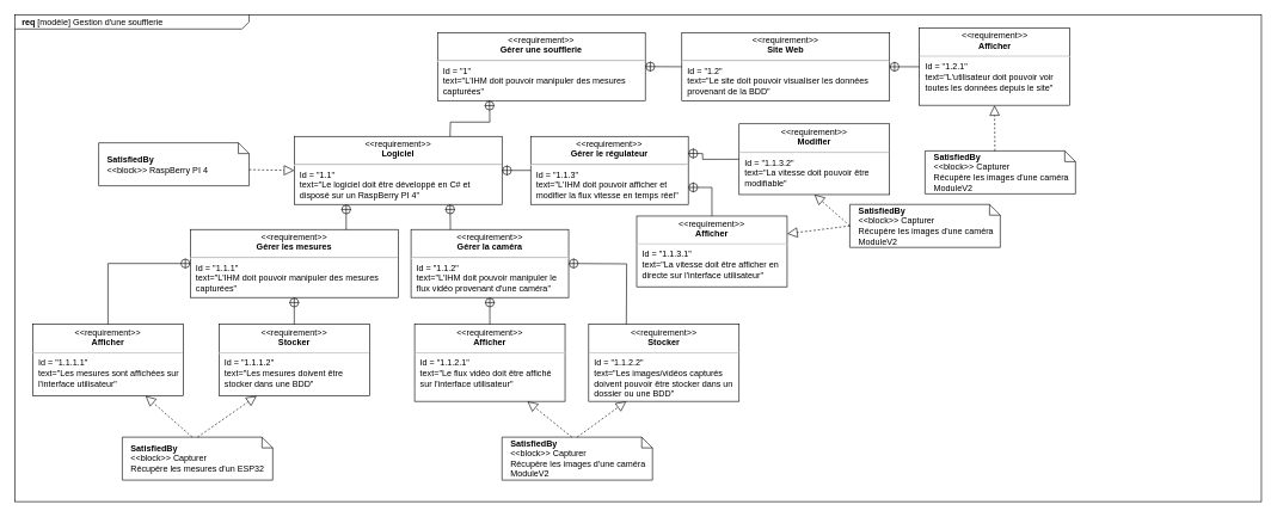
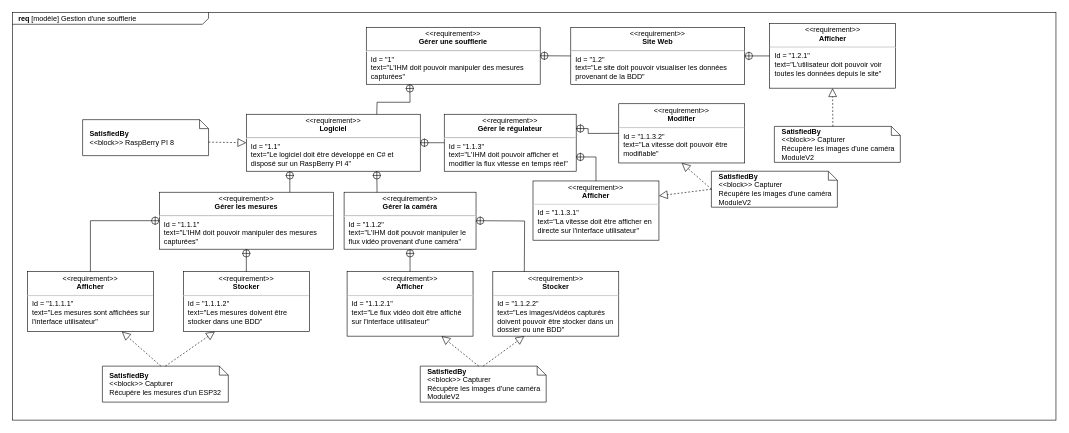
- <mxCell id="15" value="&lt;b&gt;SatisfiedBy&lt;/b&gt;&lt;div&gt;&amp;lt;&amp;lt;block&amp;gt;&amp;gt; RaspBerry PI 4&lt;/div&gt;" style="shape=note;size=15;align=left;spacingLeft=10;html=1;whiteSpace=wrap;strokeWidth=1;fontSize=12;" vertex="1" parent="1"><mxGeometry x="137" y="199" width="210" height="60" as="geometry" /></mxCell>
+ <mxCell id="15" value="&lt;b&gt;SatisfiedBy&lt;/b&gt;&lt;div&gt;&amp;lt;&amp;lt;block&amp;gt;&amp;gt; RaspBerry PI 8&lt;/div&gt;" style="shape=note;size=15;align=left;spacingLeft=10;html=1;whiteSpace=wrap;strokeWidth=1;fontSize=12;" vertex="1" parent="1"><mxGeometry x="137" y="199" width="210" height="60" as="geometry" /></mxCell>
